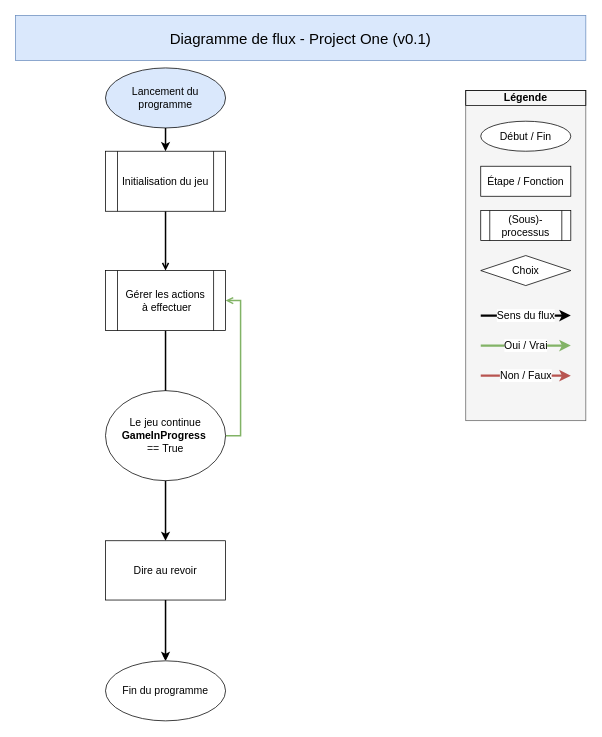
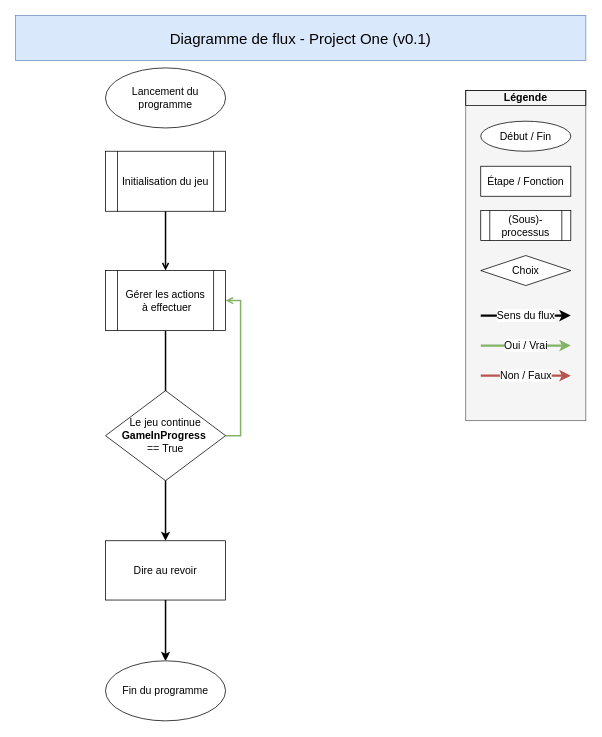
- <mxCell id="11" value="Lancement du programme" style="ellipse;whiteSpace=wrap;html=1;fontSize=14;fillColor=#dae8fc;" parent="1" vertex="1"><mxGeometry x="140" y="90" width="160" height="80" as="geometry" /></mxCell>
+ <mxCell id="11" value="Lancement du programme" style="ellipse;whiteSpace=wrap;html=1;fontSize=14;" parent="1" vertex="1"><mxGeometry x="140" y="90" width="160" height="80" as="geometry" /></mxCell>
- <mxCell id="12" value="" style="endArrow=classic;html=1;fontSize=14;strokeWidth=2;exitX=0.5;exitY=1;exitDx=0;exitDy=0;" parent="1" source="11" target="21" edge="1"><mxGeometry width="50" height="50" relative="1" as="geometry"><mxPoint x="370" y="180.5" as="sourcePoint" /><mxPoint x="490" y="180.5" as="targetPoint" /></mxGeometry></mxCell>
- <mxCell id="23" value="&lt;div&gt;&lt;span&gt;Le jeu continue&lt;/span&gt;&lt;/div&gt;&lt;div&gt;&lt;b&gt;GameInProgress&amp;nbsp;&lt;/b&gt;&lt;/div&gt;&lt;div&gt;==&amp;nbsp;&lt;span&gt;True&lt;/span&gt;&lt;/div&gt;" style="ellipse;whiteSpace=wrap;html=1;fontSize=14;fontStyle=0;" parent="1" vertex="1"><mxGeometry x="140" y="520" width="160" height="120" as="geometry" /></mxCell>
+ <mxCell id="23" value="&lt;div&gt;&lt;span&gt;Le jeu continue&lt;/span&gt;&lt;/div&gt;&lt;div&gt;&lt;b&gt;GameInProgress&amp;nbsp;&lt;/b&gt;&lt;/div&gt;&lt;div&gt;==&amp;nbsp;&lt;span&gt;True&lt;/span&gt;&lt;/div&gt;" style="rhombus;whiteSpace=wrap;html=1;fontSize=14;fontStyle=0" parent="1" vertex="1"><mxGeometry x="140" y="520" width="160" height="120" as="geometry" /></mxCell>
